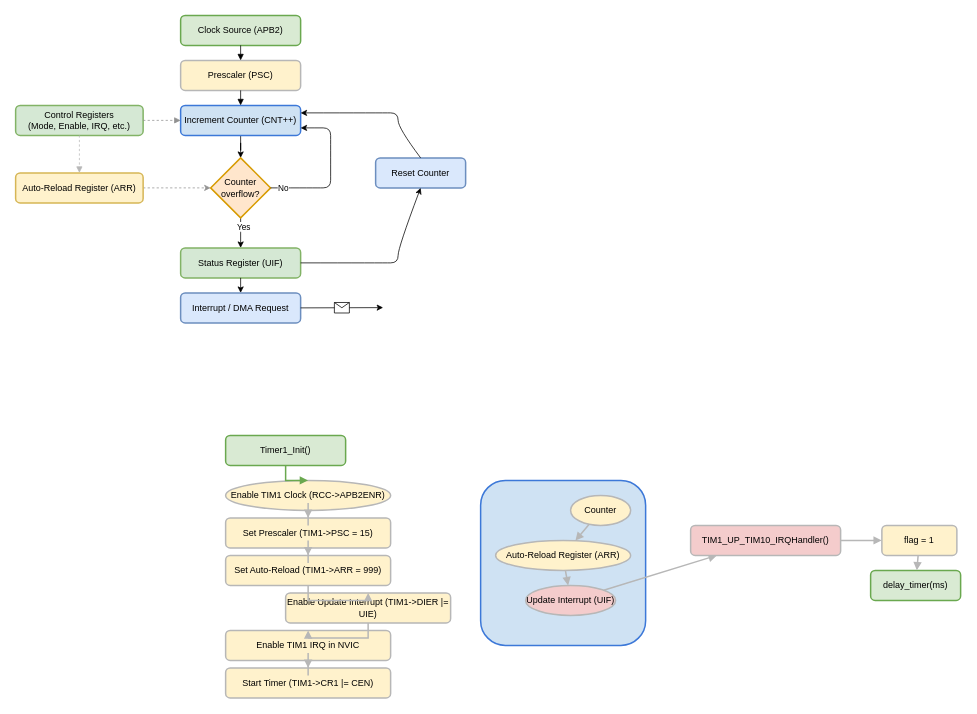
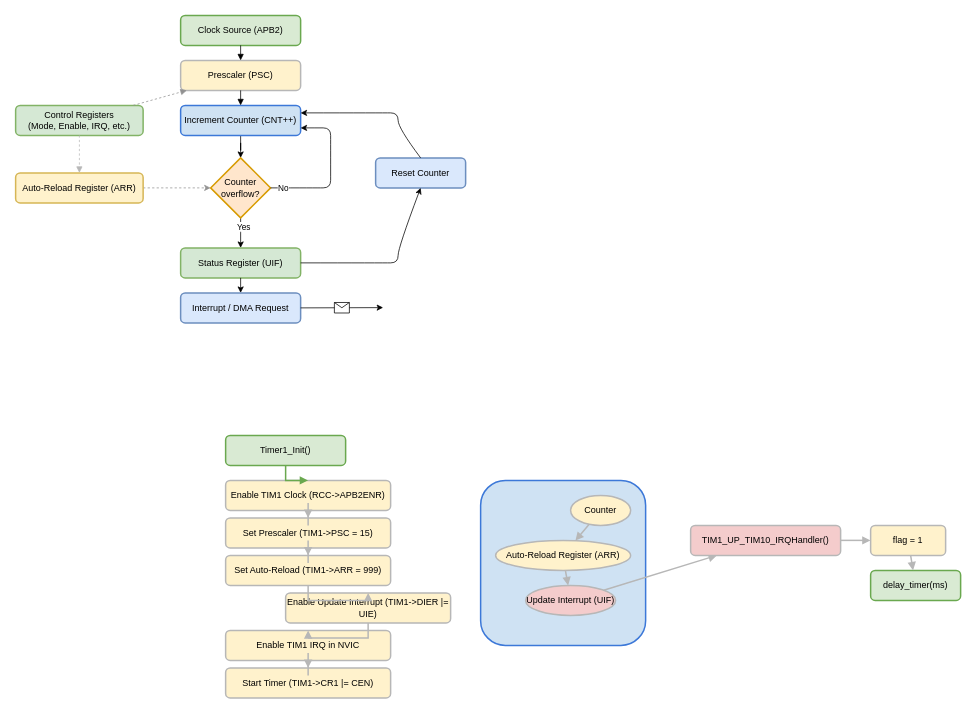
- <mxCell id="38" style="endArrow=block;endFill=1;dashed=1;strokeColor=light-dark(#919191, #505050);strokeWidth=1;" edge="1" parent="1" source="37" target="30"><mxGeometry relative="1" as="geometry" /></mxCell>
+ <mxCell id="38" style="endArrow=block;endFill=1;dashed=1;strokeColor=light-dark(#919191, #505050);strokeWidth=1;" edge="1" parent="1" source="37" target="28"><mxGeometry relative="1" as="geometry" /></mxCell>
- <mxCell id="3" value="Enable TIM1 Clock (RCC-&gt;APB2ENR)" style="ellipse;whiteSpace=wrap;html=1;fillColor=#fff2cc;strokeColor=#b7b7b7;strokeWidth=2;" vertex="1" parent="1"><mxGeometry x="300" y="640" width="220" height="40" as="geometry" /></mxCell>
+ <mxCell id="3" value="Enable TIM1 Clock (RCC-&gt;APB2ENR)" style="rounded=1;whiteSpace=wrap;html=1;fillColor=#fff2cc;strokeColor=#b7b7b7;strokeWidth=2;" vertex="1" parent="1"><mxGeometry x="300" y="640" width="220" height="40" as="geometry" /></mxCell>
- <mxCell id="24" value="flag = 1" style="rounded=1;whiteSpace=wrap;html=1;fillColor=#fff2cc;strokeColor=#b7b7b7;strokeWidth=2;" vertex="1" parent="1"><mxGeometry x="1175" y="700" width="100" height="40" as="geometry" /></mxCell>
+ <mxCell id="24" value="flag = 1" style="rounded=1;whiteSpace=wrap;html=1;fillColor=#fff2cc;strokeColor=#b7b7b7;strokeWidth=2;" vertex="1" parent="1"><mxGeometry x="1160" y="700" width="100" height="40" as="geometry" /></mxCell>
